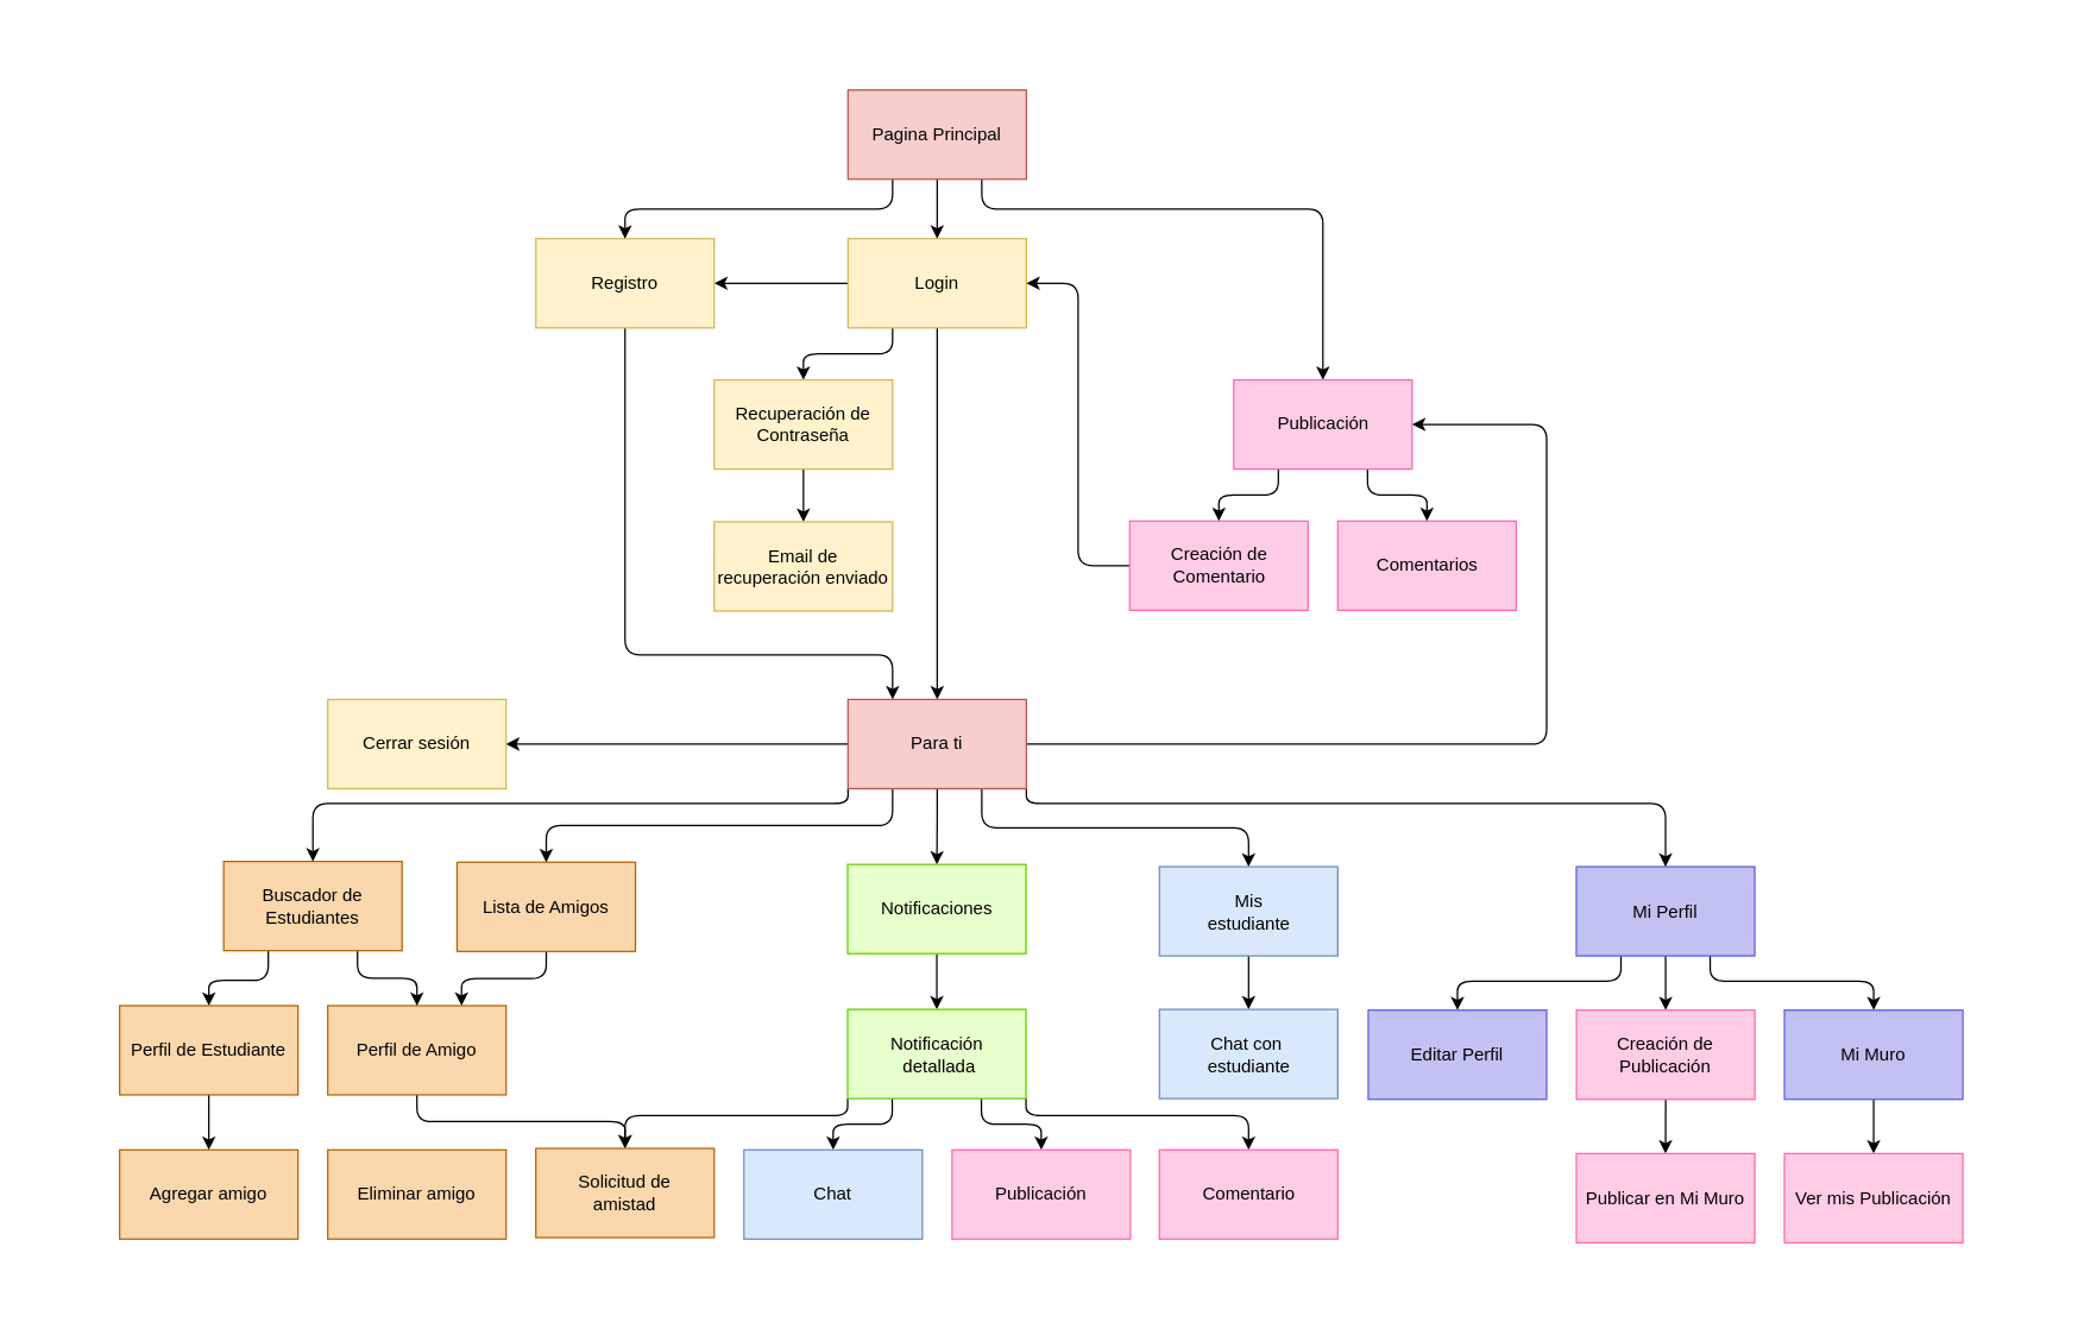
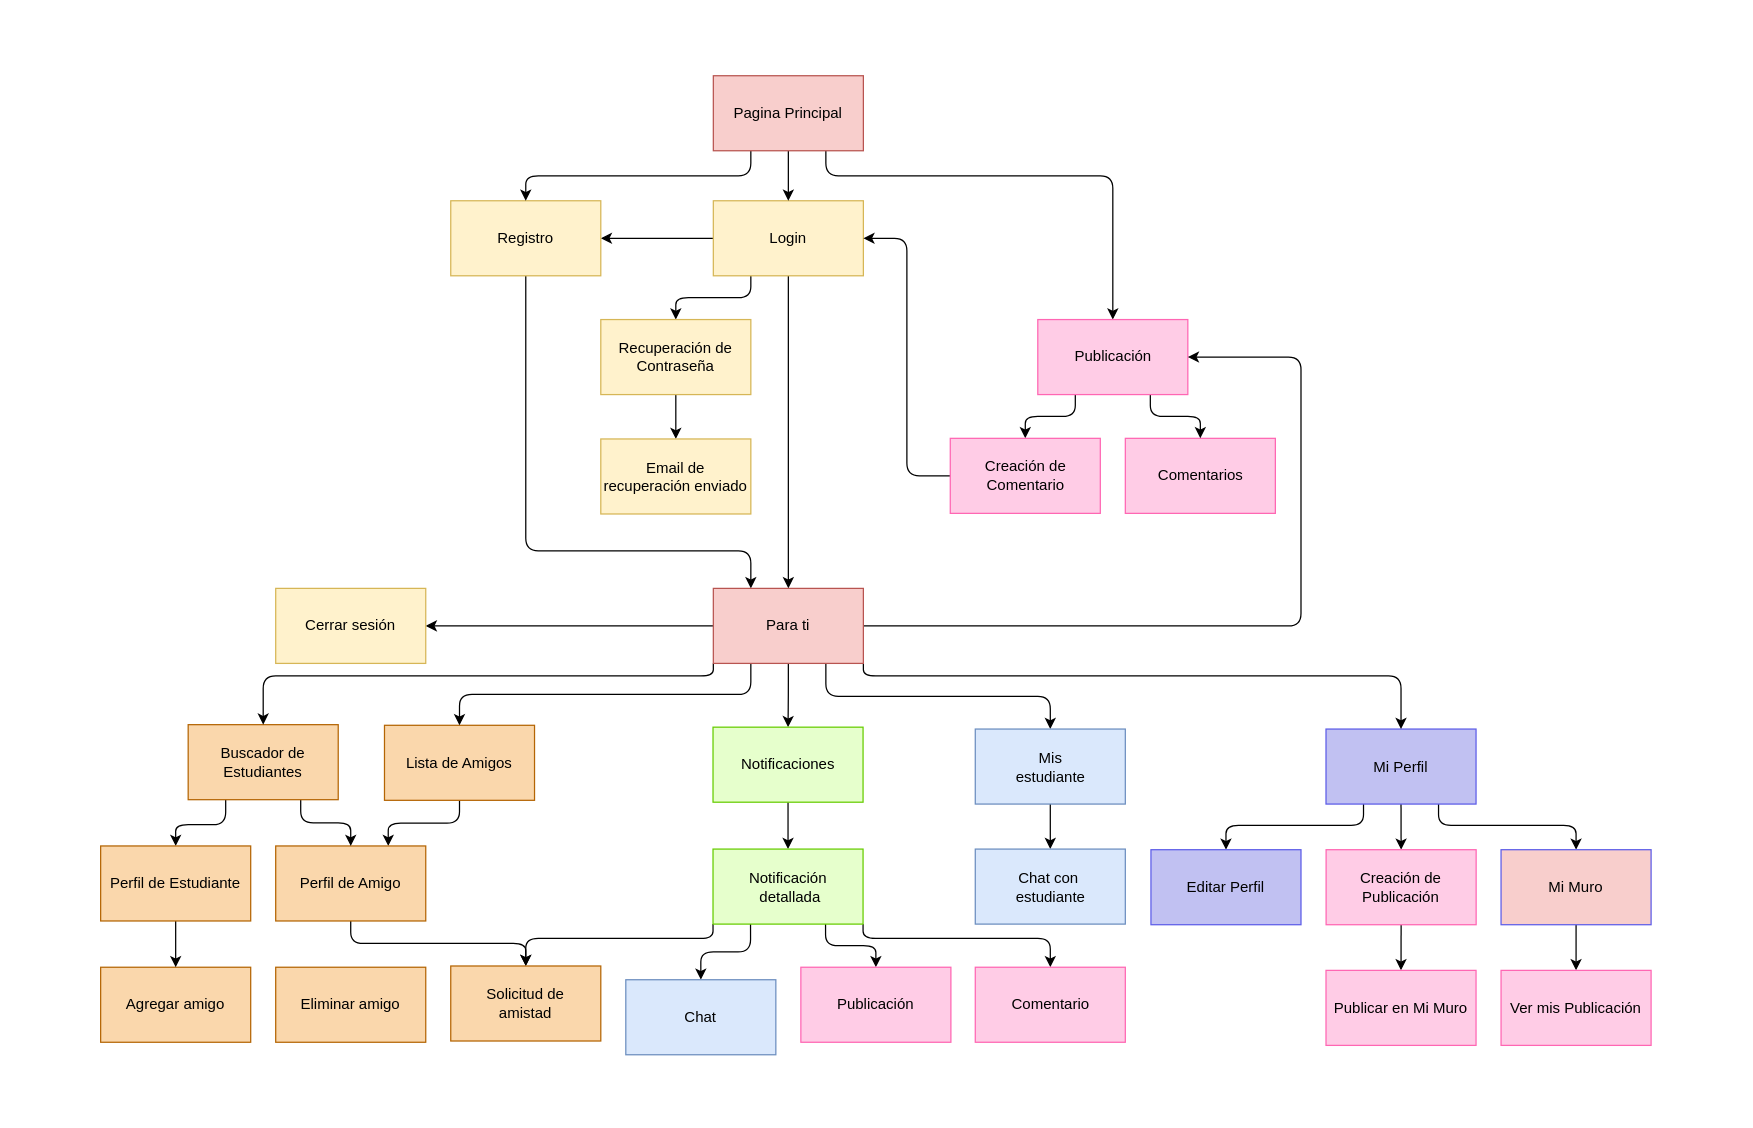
- <mxCell id="48" value="Mi Muro" style="whiteSpace=wrap;html=1;fillColor=#C1C1F2;strokeColor=#5D5DE8;" parent="1" vertex="1"><mxGeometry x="1200" y="679" width="120" height="60" as="geometry" /></mxCell>
+ <mxCell id="48" value="Mi Muro" style="whiteSpace=wrap;html=1;fillColor=#f8cecc;strokeColor=#5D5DE8;" parent="1" vertex="1"><mxGeometry x="1200" y="679" width="120" height="60" as="geometry" /></mxCell>
- <mxCell id="66" value="Chat" style="whiteSpace=wrap;html=1;fillColor=#dae8fc;strokeColor=#6c8ebf;" parent="1" vertex="1"><mxGeometry x="500" y="773" width="120" height="60" as="geometry" /></mxCell>
+ <mxCell id="66" value="Chat" style="whiteSpace=wrap;html=1;fillColor=#dae8fc;strokeColor=#6c8ebf;" parent="1" vertex="1"><mxGeometry x="500" y="783" width="120" height="60" as="geometry" /></mxCell>
